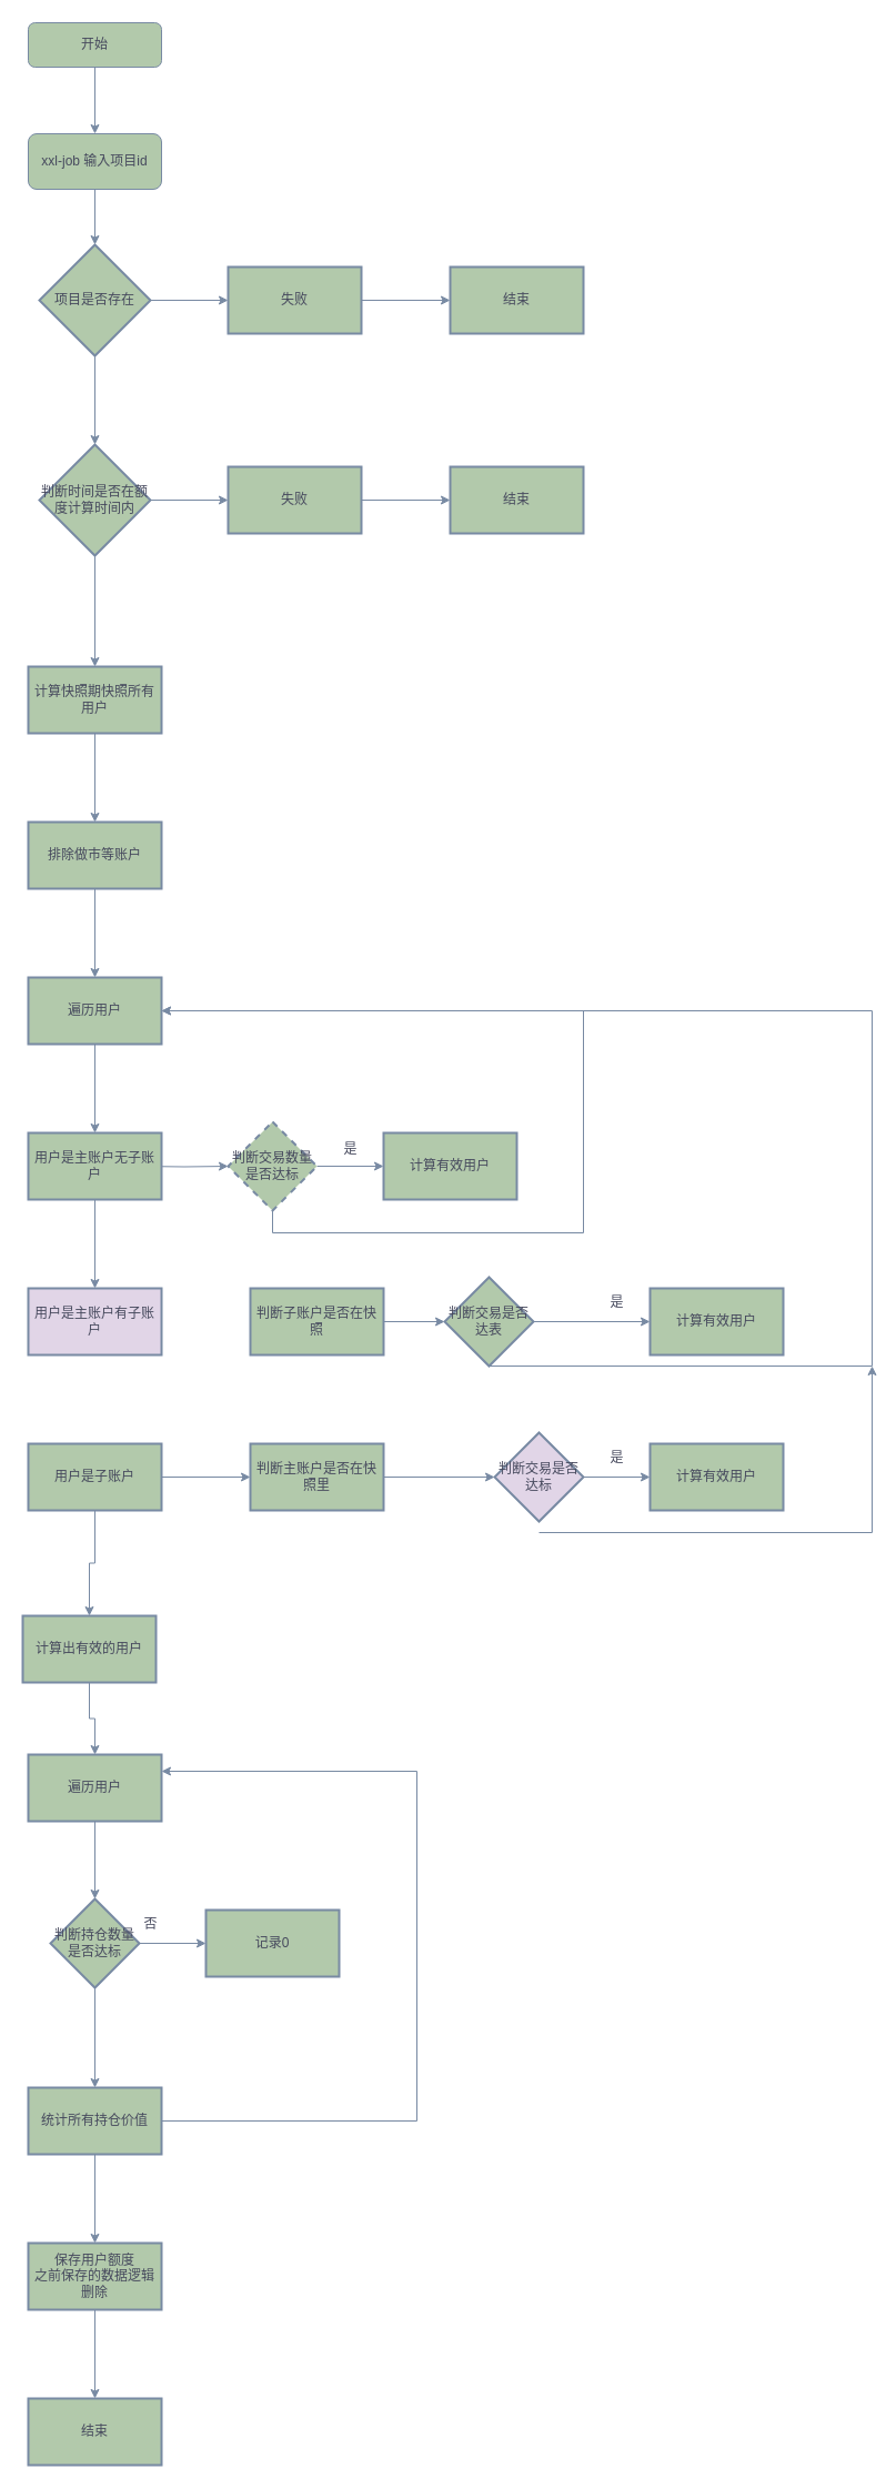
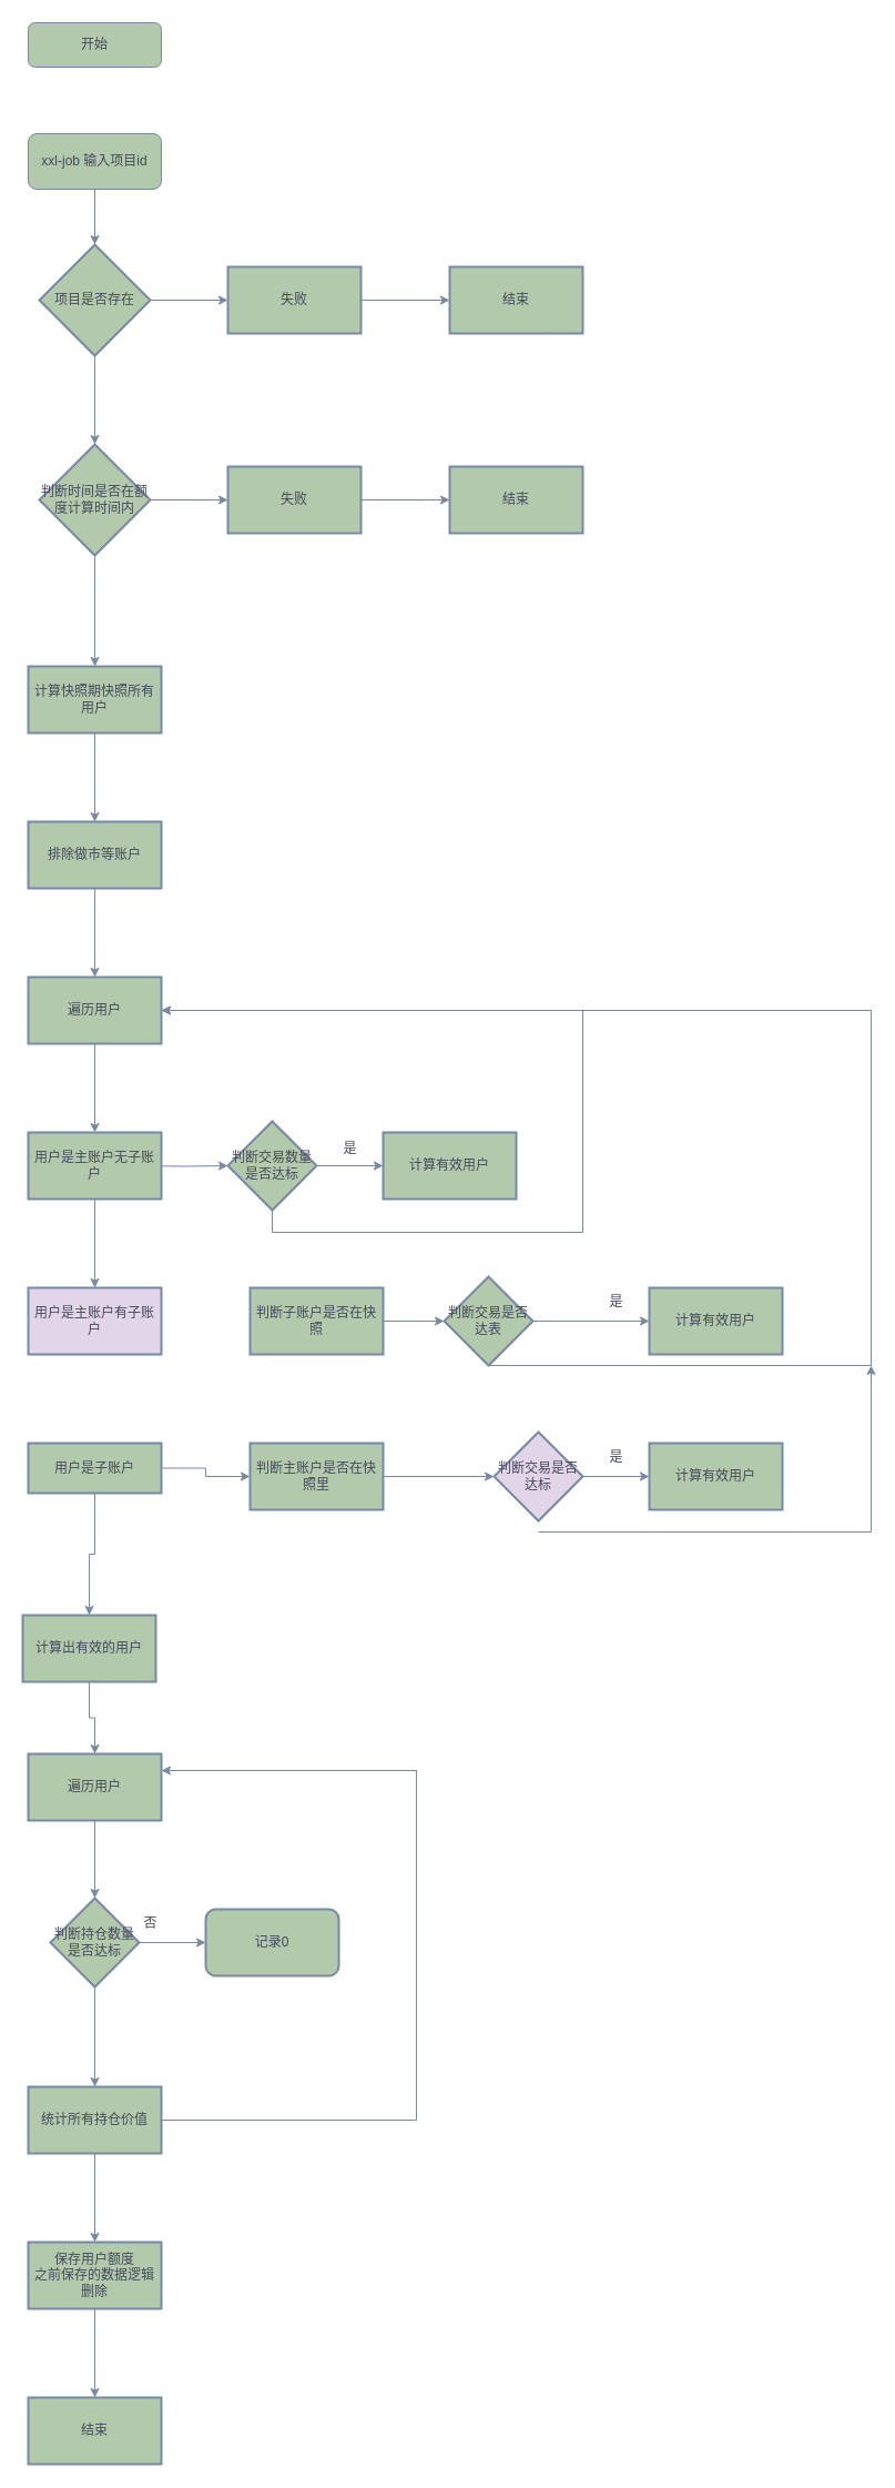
- <mxCell id="2" style="edgeStyle=orthogonalEdgeStyle;rounded=0;orthogonalLoop=1;jettySize=auto;html=1;strokeColor=#788AA3;fontColor=#46495D;fillColor=#B2C9AB;" edge="1" parent="1" source="3" target="5"><mxGeometry relative="1" as="geometry" /></mxCell>
- <mxCell id="27" value="判断交易数量是否达标" style="rhombus;whiteSpace=wrap;html=1;fillColor=#B2C9AB;strokeColor=#788AA3;fontColor=#46495D;strokeWidth=2;dashed=1;" vertex="1" parent="1"><mxGeometry x="205" y="1010" width="80" height="80" as="geometry" /></mxCell>
+ <mxCell id="27" value="判断交易数量是否达标" style="rhombus;whiteSpace=wrap;html=1;fillColor=#B2C9AB;strokeColor=#788AA3;fontColor=#46495D;strokeWidth=2;" vertex="1" parent="1"><mxGeometry x="205" y="1010" width="80" height="80" as="geometry" /></mxCell>
- <mxCell id="42" value="用户是子账户" style="whiteSpace=wrap;html=1;fillColor=#B2C9AB;strokeColor=#788AA3;fontColor=#46495D;strokeWidth=2;" vertex="1" parent="1"><mxGeometry x="25" y="1300" width="120" height="60" as="geometry" /></mxCell>
+ <mxCell id="42" value="用户是子账户" style="whiteSpace=wrap;html=1;fillColor=#B2C9AB;strokeColor=#788AA3;fontColor=#46495D;strokeWidth=2;" vertex="1" parent="1"><mxGeometry x="25" y="1300" width="120" height="45" as="geometry" /></mxCell>
- <mxCell id="57" value="记录0" style="whiteSpace=wrap;html=1;fillColor=#B2C9AB;strokeColor=#788AA3;fontColor=#46495D;strokeWidth=2;" vertex="1" parent="1"><mxGeometry x="185" y="1720" width="120" height="60" as="geometry" /></mxCell>
+ <mxCell id="57" value="记录0" style="whiteSpace=wrap;html=1;fillColor=#B2C9AB;strokeColor=#788AA3;fontColor=#46495D;strokeWidth=2;rounded=1;" vertex="1" parent="1"><mxGeometry x="185" y="1720" width="120" height="60" as="geometry" /></mxCell>
